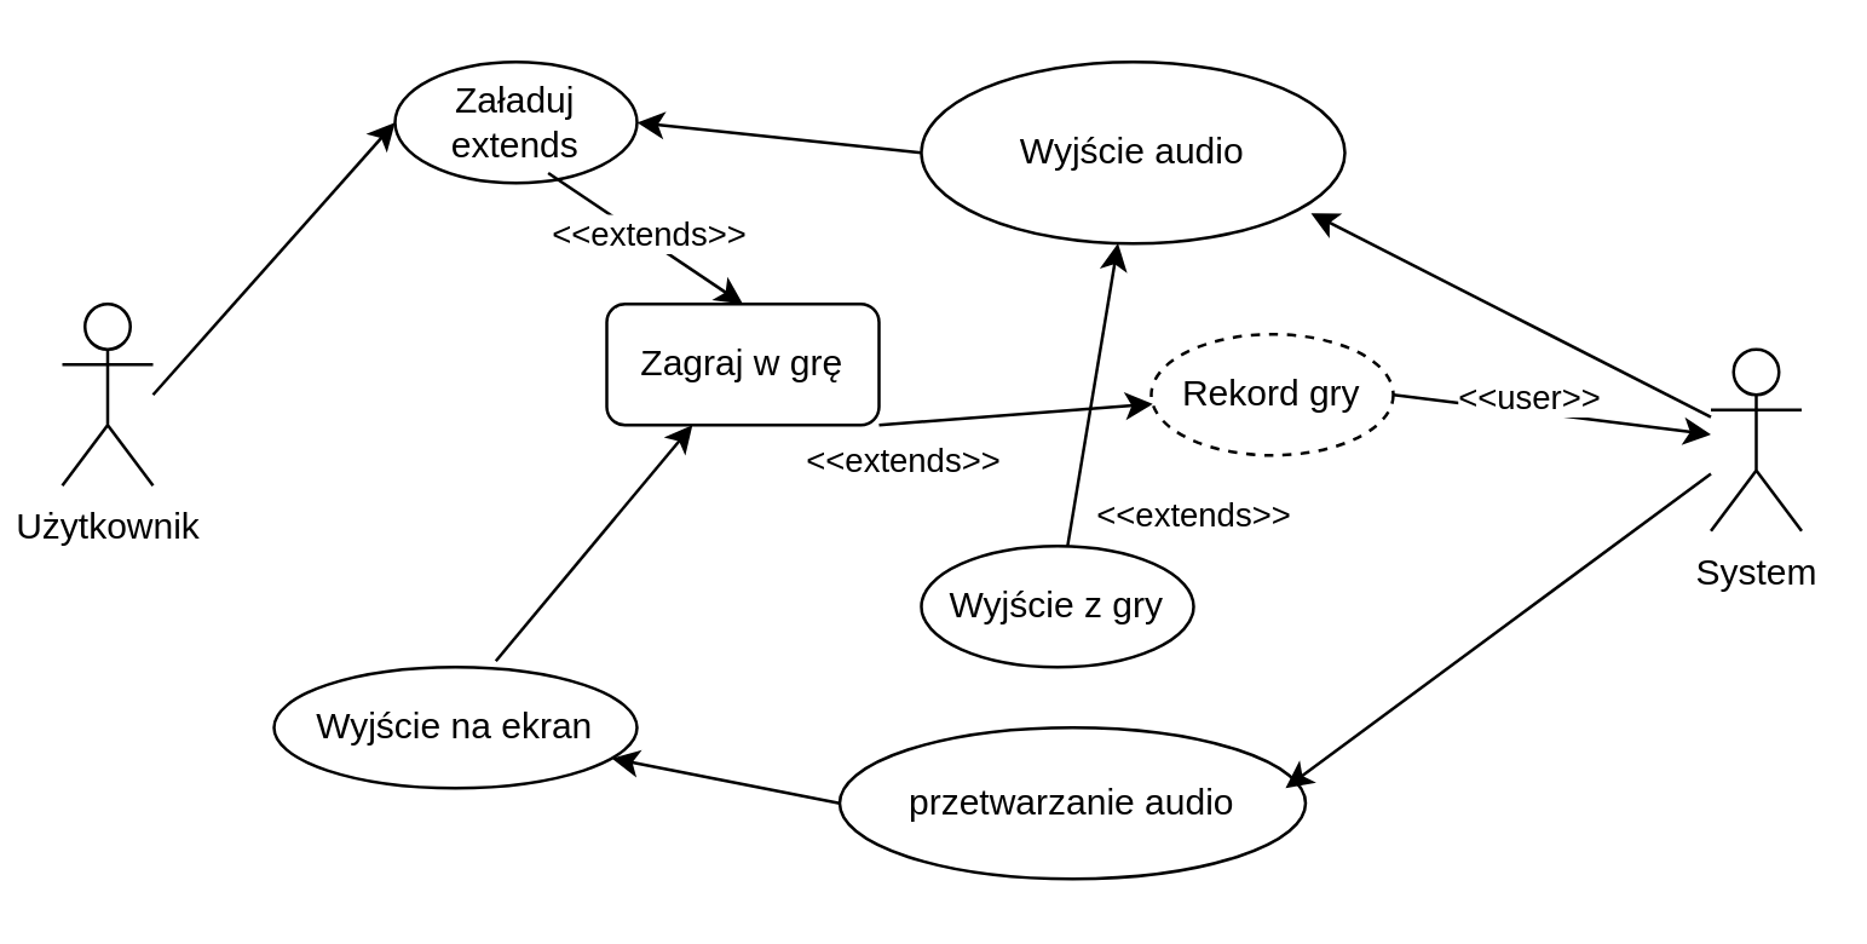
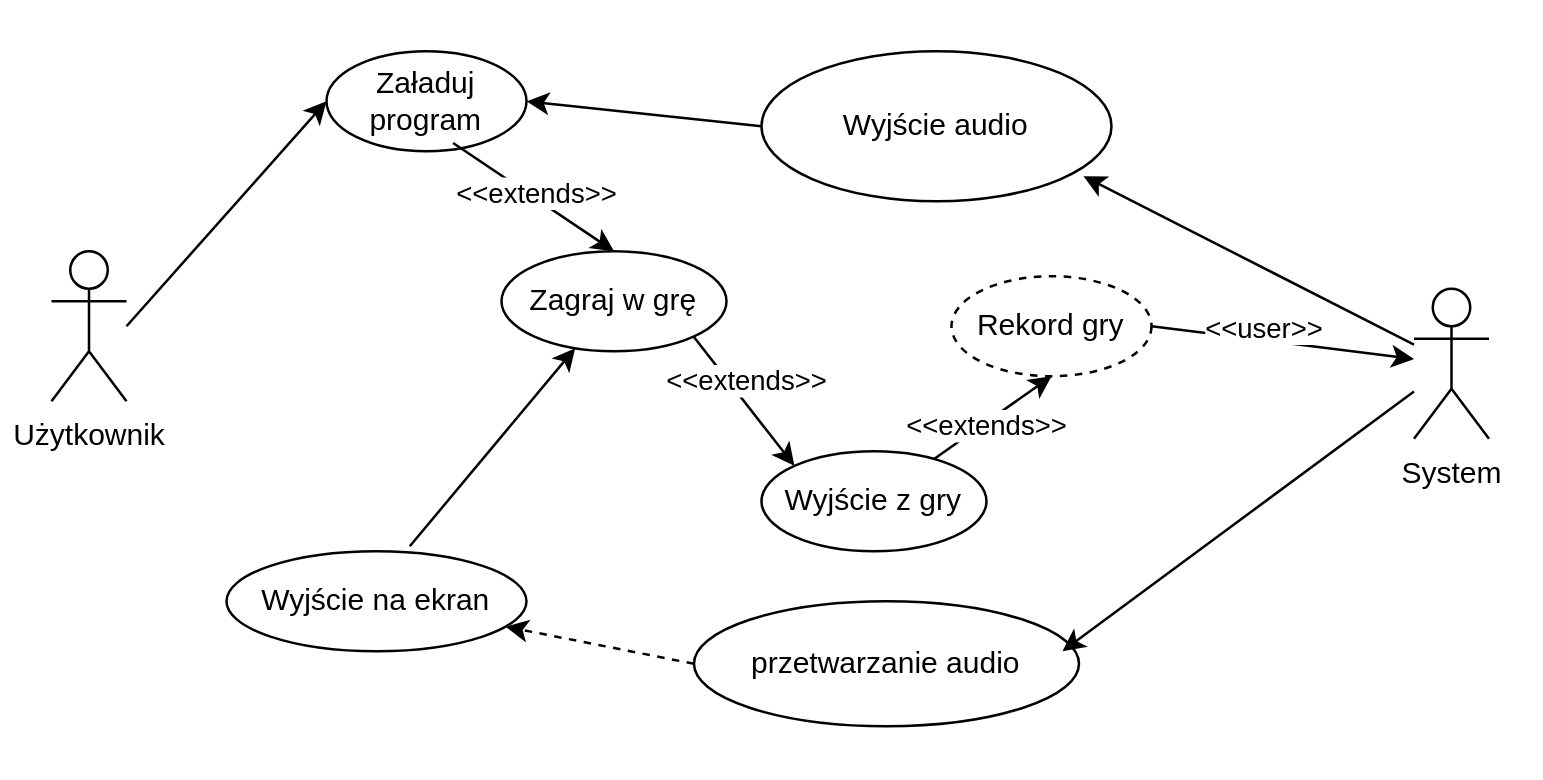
- <mxCell id="4" value="Załaduj extends" style="ellipse;whiteSpace=wrap;html=1;" vertex="1" parent="1"><mxGeometry x="130" y="20" width="80" height="40" as="geometry" /></mxCell>
+ <mxCell id="4" value="Załaduj program" style="ellipse;whiteSpace=wrap;html=1;" vertex="1" parent="1"><mxGeometry x="130" y="20" width="80" height="40" as="geometry" /></mxCell>
- <mxCell id="16" value="" style="endArrow=classic;html=1;rounded=0;" edge="1" parent="1" source="6" target="8"><mxGeometry width="50" height="50" relative="1" as="geometry"><mxPoint x="354" y="190" as="sourcePoint" /><mxPoint x="404" y="140" as="targetPoint" /></mxGeometry></mxCell>
+ <mxCell id="16" value="" style="endArrow=classic;html=1;rounded=0;entryX=0.5;entryY=1;entryDx=0;entryDy=0;" edge="1" parent="1" source="6" target="7"><mxGeometry width="50" height="50" relative="1" as="geometry"><mxPoint x="354" y="190" as="sourcePoint" /><mxPoint x="404" y="140" as="targetPoint" /></mxGeometry></mxCell>
- <mxCell id="5" value="Zagraj w grę" style="whiteSpace=wrap;html=1;rounded=1;" vertex="1" parent="1"><mxGeometry x="200" y="100" width="90" height="40" as="geometry" /></mxCell>
+ <mxCell id="5" value="Zagraj w grę" style="ellipse;whiteSpace=wrap;html=1;" vertex="1" parent="1"><mxGeometry x="200" y="100" width="90" height="40" as="geometry" /></mxCell>
- <mxCell id="15" value="" style="endArrow=classic;html=1;rounded=0;exitX=1;exitY=1;exitDx=0;exitDy=0;" edge="1" parent="1" source="5" target="7"><mxGeometry width="50" height="50" relative="1" as="geometry"><mxPoint x="310" y="220" as="sourcePoint" /><mxPoint x="360" y="170" as="targetPoint" /></mxGeometry></mxCell>
+ <mxCell id="15" value="" style="endArrow=classic;html=1;rounded=0;exitX=1;exitY=1;exitDx=0;exitDy=0;entryX=0;entryY=0;entryDx=0;entryDy=0;" edge="1" parent="1" source="5" target="6"><mxGeometry width="50" height="50" relative="1" as="geometry"><mxPoint x="310" y="220" as="sourcePoint" /><mxPoint x="360" y="170" as="targetPoint" /></mxGeometry></mxCell>
- <mxCell id="18" value="" style="endArrow=classic;html=1;rounded=0;exitX=0;exitY=0.5;exitDx=0;exitDy=0;" edge="1" parent="1" source="9" target="10"><mxGeometry width="50" height="50" relative="1" as="geometry"><mxPoint x="300" y="290" as="sourcePoint" /><mxPoint x="350" y="240" as="targetPoint" /></mxGeometry></mxCell>
+ <mxCell id="18" value="" style="endArrow=classic;html=1;rounded=0;exitX=0;exitY=0.5;exitDx=0;exitDy=0;dashed=1;" edge="1" parent="1" source="9" target="10"><mxGeometry width="50" height="50" relative="1" as="geometry"><mxPoint x="300" y="290" as="sourcePoint" /><mxPoint x="350" y="240" as="targetPoint" /></mxGeometry></mxCell>
